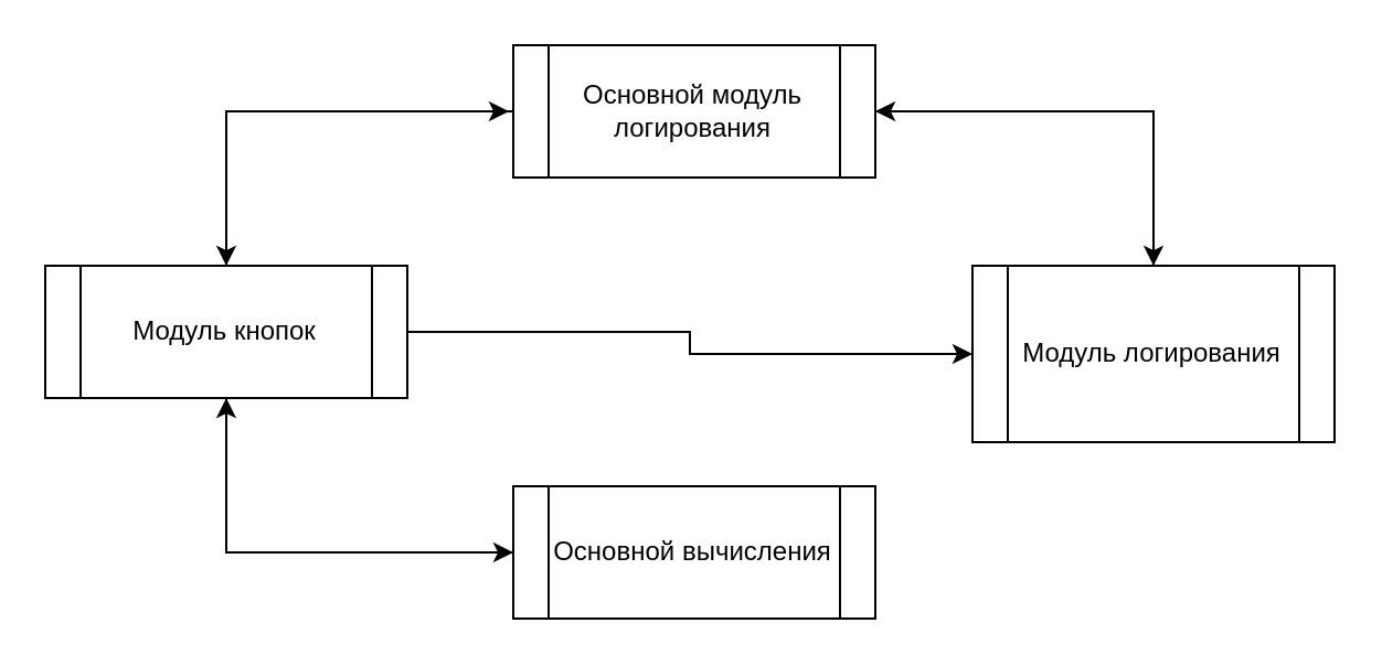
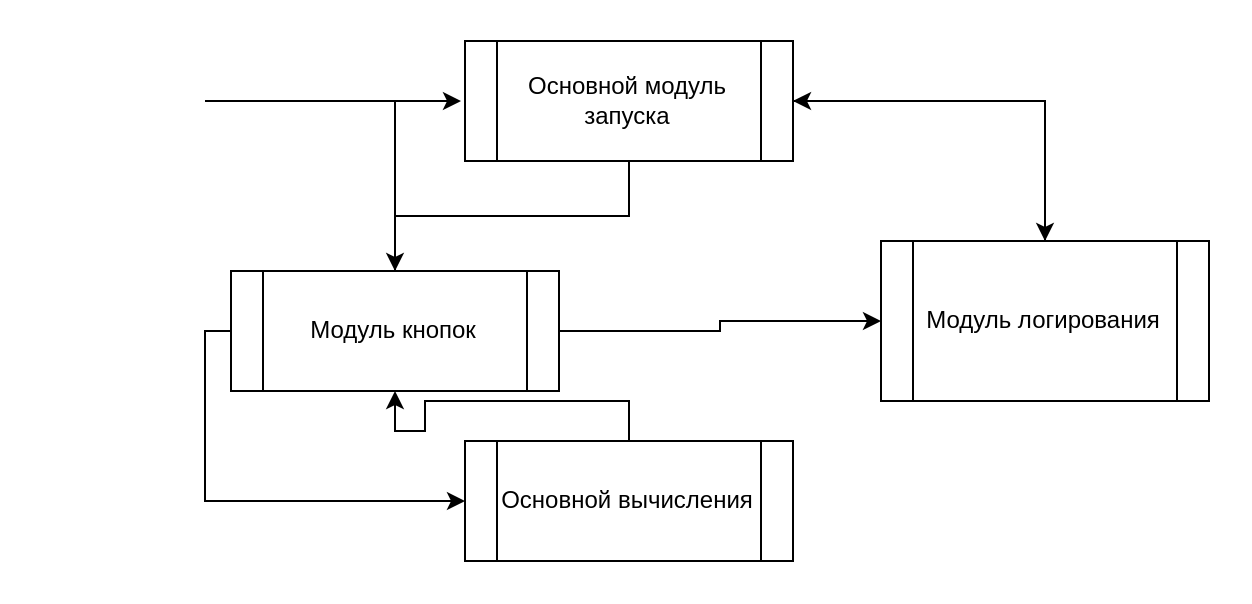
- <mxCell id="4" value="Основной модуль логирования" style="shape=process;whiteSpace=wrap;html=1;backgroundOutline=1;" vertex="1" parent="1"><mxGeometry x="232" y="20" width="164" height="60" as="geometry" /></mxCell>
+ <mxCell id="4" value="Основной модуль запуска" style="shape=process;whiteSpace=wrap;html=1;backgroundOutline=1;" vertex="1" parent="1"><mxGeometry x="232" y="20" width="164" height="60" as="geometry" /></mxCell>
- <mxCell id="8" value="Модуль кнопок" style="shape=process;whiteSpace=wrap;html=1;backgroundOutline=1;" vertex="1" parent="1"><mxGeometry x="20" y="120" width="164" height="60" as="geometry" /></mxCell>
+ <mxCell id="8" value="Модуль кнопок" style="shape=process;whiteSpace=wrap;html=1;backgroundOutline=1;" vertex="1" parent="1"><mxGeometry x="115" y="135" width="164" height="60" as="geometry" /></mxCell>
